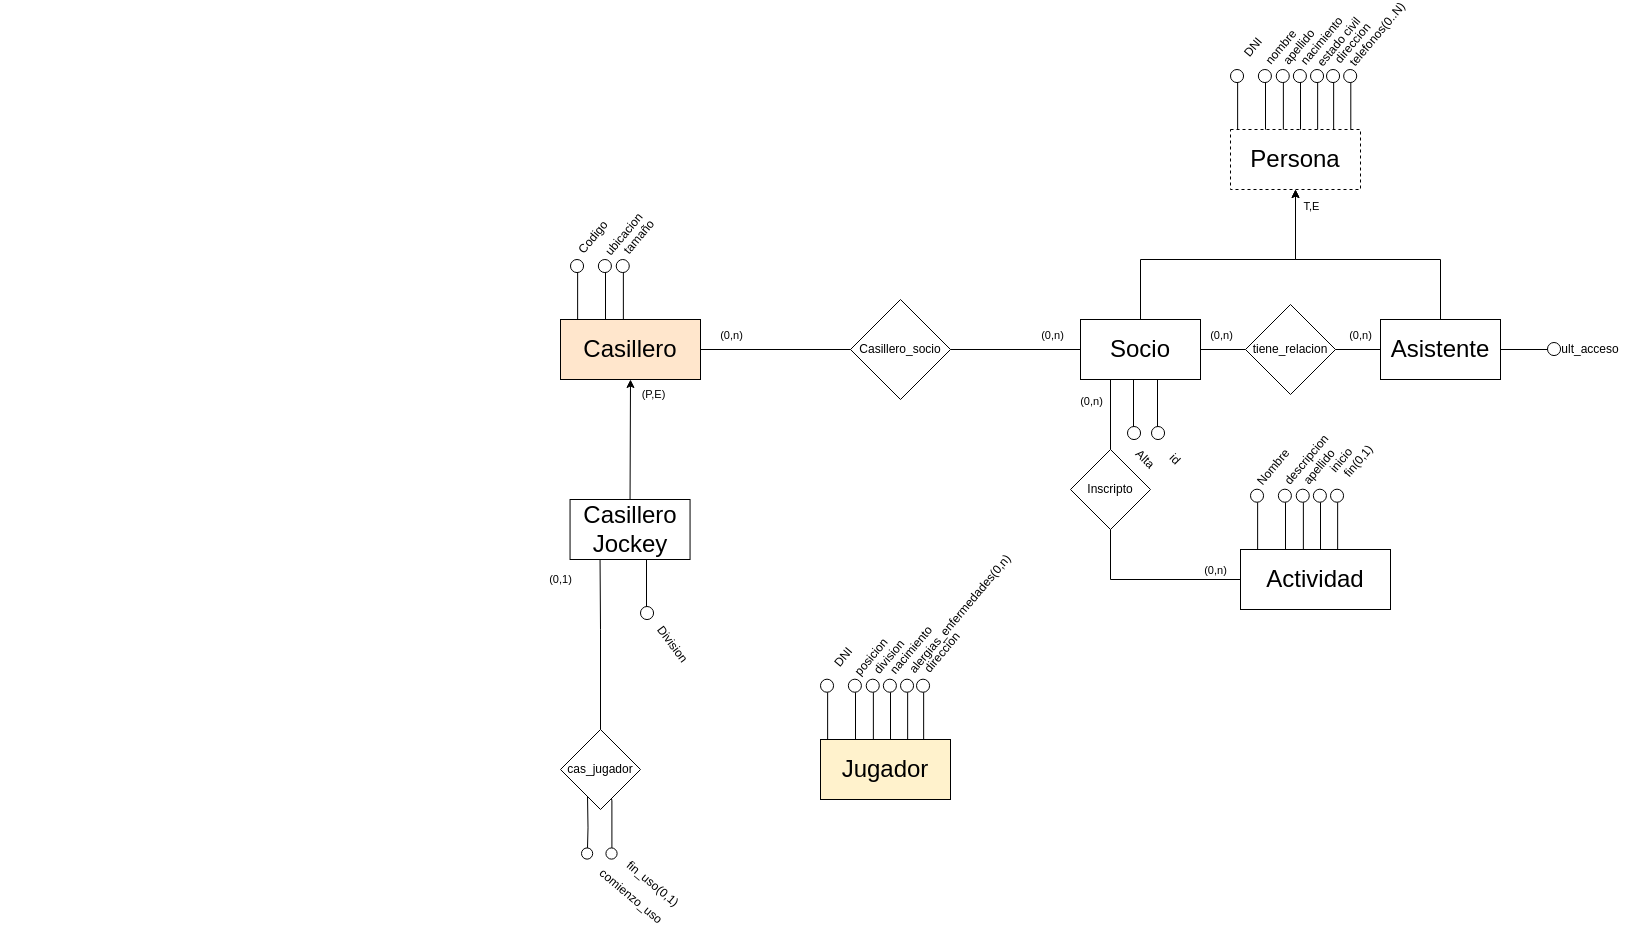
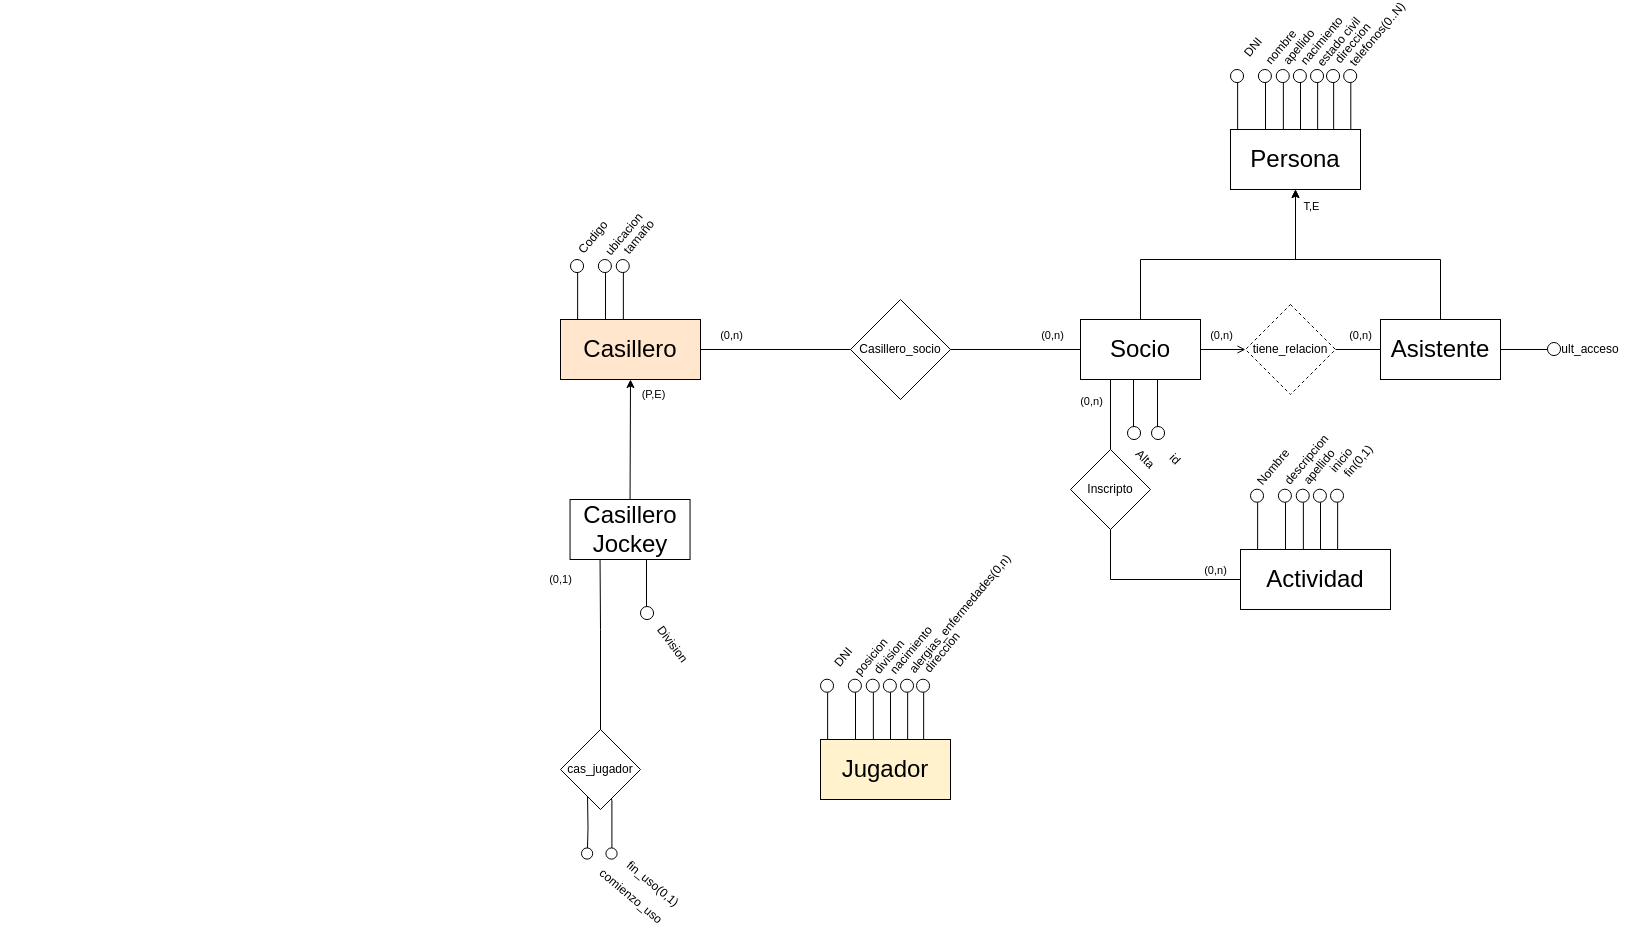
- <mxCell id="3" value="&lt;font style=&quot;font-size: 24px;&quot;&gt;Persona&lt;/font&gt;" style="rounded=0;whiteSpace=wrap;html=1;dashed=1;" vertex="1" parent="1"><mxGeometry x="1230" y="120" width="130" height="60" as="geometry" /></mxCell>
+ <mxCell id="3" value="&lt;font style=&quot;font-size: 24px;&quot;&gt;Persona&lt;/font&gt;" style="rounded=0;whiteSpace=wrap;html=1;" vertex="1" parent="1"><mxGeometry x="1230" y="120" width="130" height="60" as="geometry" /></mxCell>
- <mxCell id="27" value="" style="endArrow=none;html=1;rounded=0;entryX=0;entryY=0.5;entryDx=0;entryDy=0;exitX=1;exitY=0.5;exitDx=0;exitDy=0;" edge="1" parent="1" source="6" target="13"><mxGeometry width="50" height="50" relative="1" as="geometry"><mxPoint x="900" y="560" as="sourcePoint" /><mxPoint x="950" y="510" as="targetPoint" /></mxGeometry></mxCell>
+ <mxCell id="27" value="" style="endArrow=open;html=1;rounded=0;entryX=0;entryY=0.5;entryDx=0;entryDy=0;exitX=1;exitY=0.5;exitDx=0;exitDy=0;" edge="1" parent="1" source="6" target="13"><mxGeometry width="50" height="50" relative="1" as="geometry"><mxPoint x="900" y="560" as="sourcePoint" /><mxPoint x="950" y="510" as="targetPoint" /></mxGeometry></mxCell>
- <mxCell id="13" value="tiene_relacion" style="rhombus;whiteSpace=wrap;html=1;" vertex="1" parent="1"><mxGeometry x="1245" y="295" width="90" height="90" as="geometry" /></mxCell>
+ <mxCell id="13" value="tiene_relacion" style="rhombus;whiteSpace=wrap;html=1;dashed=1;" vertex="1" parent="1"><mxGeometry x="1245" y="295" width="90" height="90" as="geometry" /></mxCell>
